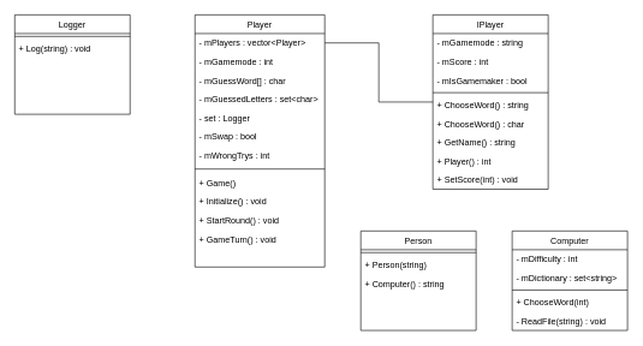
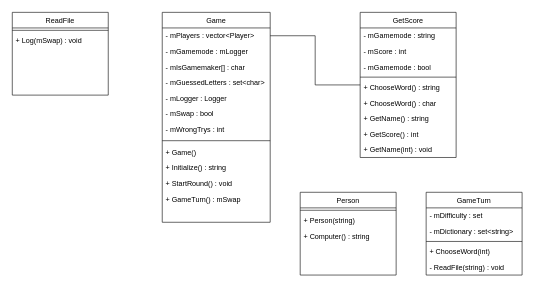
- <mxCell id="36" value="Logger" style="swimlane;fontStyle=0;align=center;verticalAlign=top;childLayout=stackLayout;horizontal=1;startSize=26;horizontalStack=0;resizeParent=1;resizeLast=0;collapsible=1;marginBottom=0;rounded=0;shadow=0;strokeWidth=1;" vertex="1" parent="1"><mxGeometry x="20" y="20" width="160" height="138" as="geometry"><mxRectangle x="550" y="140" width="160" height="26" as="alternateBounds" /></mxGeometry></mxCell>
+ <mxCell id="36" value="ReadFile" style="swimlane;fontStyle=0;align=center;verticalAlign=top;childLayout=stackLayout;horizontal=1;startSize=26;horizontalStack=0;resizeParent=1;resizeLast=0;collapsible=1;marginBottom=0;rounded=0;shadow=0;strokeWidth=1;" vertex="1" parent="1"><mxGeometry x="20" y="20" width="160" height="138" as="geometry"><mxRectangle x="550" y="140" width="160" height="26" as="alternateBounds" /></mxGeometry></mxCell>
- <mxCell id="2" value="Player" style="swimlane;fontStyle=0;align=center;verticalAlign=top;childLayout=stackLayout;horizontal=1;startSize=26;horizontalStack=0;resizeParent=1;resizeLast=0;collapsible=1;marginBottom=0;rounded=0;shadow=0;strokeWidth=1;" parent="1" vertex="1"><mxGeometry x="270" y="20" width="180" height="350" as="geometry"><mxRectangle x="550" y="140" width="160" height="26" as="alternateBounds" /></mxGeometry></mxCell>
+ <mxCell id="2" value="Game" style="swimlane;fontStyle=0;align=center;verticalAlign=top;childLayout=stackLayout;horizontal=1;startSize=26;horizontalStack=0;resizeParent=1;resizeLast=0;collapsible=1;marginBottom=0;rounded=0;shadow=0;strokeWidth=1;" parent="1" vertex="1"><mxGeometry x="270" y="20" width="180" height="350" as="geometry"><mxRectangle x="550" y="140" width="160" height="26" as="alternateBounds" /></mxGeometry></mxCell>
- <mxCell id="15" value="IPlayer" style="swimlane;fontStyle=0;align=center;verticalAlign=top;childLayout=stackLayout;horizontal=1;startSize=26;horizontalStack=0;resizeParent=1;resizeLast=0;collapsible=1;marginBottom=0;rounded=0;shadow=0;strokeWidth=1;" parent="1" vertex="1"><mxGeometry x="600" y="20" width="160" height="242" as="geometry"><mxRectangle x="550" y="140" width="160" height="26" as="alternateBounds" /></mxGeometry></mxCell>
+ <mxCell id="15" value="GetScore" style="swimlane;fontStyle=0;align=center;verticalAlign=top;childLayout=stackLayout;horizontal=1;startSize=26;horizontalStack=0;resizeParent=1;resizeLast=0;collapsible=1;marginBottom=0;rounded=0;shadow=0;strokeWidth=1;" parent="1" vertex="1"><mxGeometry x="600" y="20" width="160" height="242" as="geometry"><mxRectangle x="550" y="140" width="160" height="26" as="alternateBounds" /></mxGeometry></mxCell>
- <mxCell id="38" value="+ Log(string) : void" style="text;align=left;verticalAlign=top;spacingLeft=4;spacingRight=4;overflow=hidden;rotatable=0;points=[[0,0.5],[1,0.5]];portConstraint=eastwest;rounded=0;shadow=0;html=0;" vertex="1" parent="36"><mxGeometry y="34" width="160" height="26" as="geometry" /></mxCell>
+ <mxCell id="38" value="+ Log(mSwap) : void" style="text;align=left;verticalAlign=top;spacingLeft=4;spacingRight=4;overflow=hidden;rotatable=0;points=[[0,0.5],[1,0.5]];portConstraint=eastwest;rounded=0;shadow=0;html=0;" vertex="1" parent="36"><mxGeometry y="34" width="160" height="26" as="geometry" /></mxCell>
- <mxCell id="4" value="- mGamemode : int" style="text;align=left;verticalAlign=top;spacingLeft=4;spacingRight=4;overflow=hidden;rotatable=0;points=[[0,0.5],[1,0.5]];portConstraint=eastwest;" parent="2" vertex="1"><mxGeometry y="52" width="180" height="26" as="geometry" /></mxCell>
+ <mxCell id="4" value="- mGamemode : mLogger" style="text;align=left;verticalAlign=top;spacingLeft=4;spacingRight=4;overflow=hidden;rotatable=0;points=[[0,0.5],[1,0.5]];portConstraint=eastwest;" parent="2" vertex="1"><mxGeometry y="52" width="180" height="26" as="geometry" /></mxCell>
- <mxCell id="5" value="- mGuessWord[] : char" style="text;align=left;verticalAlign=top;spacingLeft=4;spacingRight=4;overflow=hidden;rotatable=0;points=[[0,0.5],[1,0.5]];portConstraint=eastwest;" parent="2" vertex="1"><mxGeometry y="78" width="180" height="26" as="geometry" /></mxCell>
+ <mxCell id="5" value="- mIsGamemaker[] : char" style="text;align=left;verticalAlign=top;spacingLeft=4;spacingRight=4;overflow=hidden;rotatable=0;points=[[0,0.5],[1,0.5]];portConstraint=eastwest;" parent="2" vertex="1"><mxGeometry y="78" width="180" height="26" as="geometry" /></mxCell>
- <mxCell id="18" value="- mIsGamemaker : bool" style="text;align=left;verticalAlign=top;spacingLeft=4;spacingRight=4;overflow=hidden;rotatable=0;points=[[0,0.5],[1,0.5]];portConstraint=eastwest;rounded=0;shadow=0;html=0;" vertex="1" parent="15"><mxGeometry y="78" width="160" height="26" as="geometry" /></mxCell>
+ <mxCell id="18" value="- mGamemode : bool" style="text;align=left;verticalAlign=top;spacingLeft=4;spacingRight=4;overflow=hidden;rotatable=0;points=[[0,0.5],[1,0.5]];portConstraint=eastwest;rounded=0;shadow=0;html=0;" vertex="1" parent="15"><mxGeometry y="78" width="160" height="26" as="geometry" /></mxCell>
- <mxCell id="7" value="- set : Logger" style="text;align=left;verticalAlign=top;spacingLeft=4;spacingRight=4;overflow=hidden;rotatable=0;points=[[0,0.5],[1,0.5]];portConstraint=eastwest;rounded=0;shadow=0;html=0;" vertex="1" parent="2"><mxGeometry y="130" width="180" height="26" as="geometry" /></mxCell>
+ <mxCell id="7" value="- mLogger : Logger" style="text;align=left;verticalAlign=top;spacingLeft=4;spacingRight=4;overflow=hidden;rotatable=0;points=[[0,0.5],[1,0.5]];portConstraint=eastwest;rounded=0;shadow=0;html=0;" vertex="1" parent="2"><mxGeometry y="130" width="180" height="26" as="geometry" /></mxCell>
- <mxCell id="23" value="+ Player() : int" style="text;align=left;verticalAlign=top;spacingLeft=4;spacingRight=4;overflow=hidden;rotatable=0;points=[[0,0.5],[1,0.5]];portConstraint=eastwest;rounded=0;shadow=0;html=0;" vertex="1" parent="15"><mxGeometry y="190" width="160" height="26" as="geometry" /></mxCell>
+ <mxCell id="23" value="+ GetScore() : int" style="text;align=left;verticalAlign=top;spacingLeft=4;spacingRight=4;overflow=hidden;rotatable=0;points=[[0,0.5],[1,0.5]];portConstraint=eastwest;rounded=0;shadow=0;html=0;" vertex="1" parent="15"><mxGeometry y="190" width="160" height="26" as="geometry" /></mxCell>
- <mxCell id="24" value="+ SetScore(int) : void" style="text;align=left;verticalAlign=top;spacingLeft=4;spacingRight=4;overflow=hidden;rotatable=0;points=[[0,0.5],[1,0.5]];portConstraint=eastwest;rounded=0;shadow=0;html=0;" vertex="1" parent="15"><mxGeometry y="216" width="160" height="26" as="geometry" /></mxCell>
+ <mxCell id="24" value="+ GetName(int) : void" style="text;align=left;verticalAlign=top;spacingLeft=4;spacingRight=4;overflow=hidden;rotatable=0;points=[[0,0.5],[1,0.5]];portConstraint=eastwest;rounded=0;shadow=0;html=0;" vertex="1" parent="15"><mxGeometry y="216" width="160" height="26" as="geometry" /></mxCell>
- <mxCell id="12" value="+ Initialize() : void" style="text;align=left;verticalAlign=top;spacingLeft=4;spacingRight=4;overflow=hidden;rotatable=0;points=[[0,0.5],[1,0.5]];portConstraint=eastwest;" parent="2" vertex="1"><mxGeometry y="246" width="180" height="26" as="geometry" /></mxCell>
+ <mxCell id="12" value="+ Initialize() : string" style="text;align=left;verticalAlign=top;spacingLeft=4;spacingRight=4;overflow=hidden;rotatable=0;points=[[0,0.5],[1,0.5]];portConstraint=eastwest;" parent="2" vertex="1"><mxGeometry y="246" width="180" height="26" as="geometry" /></mxCell>
- <mxCell id="14" value="+ GameTurn() : void" style="text;align=left;verticalAlign=top;spacingLeft=4;spacingRight=4;overflow=hidden;rotatable=0;points=[[0,0.5],[1,0.5]];portConstraint=eastwest;" parent="2" vertex="1"><mxGeometry y="298" width="180" height="26" as="geometry" /></mxCell>
+ <mxCell id="14" value="+ GameTurn() : mSwap" style="text;align=left;verticalAlign=top;spacingLeft=4;spacingRight=4;overflow=hidden;rotatable=0;points=[[0,0.5],[1,0.5]];portConstraint=eastwest;" parent="2" vertex="1"><mxGeometry y="298" width="180" height="26" as="geometry" /></mxCell>
- <mxCell id="29" value="Computer" style="swimlane;fontStyle=0;align=center;verticalAlign=top;childLayout=stackLayout;horizontal=1;startSize=26;horizontalStack=0;resizeParent=1;resizeLast=0;collapsible=1;marginBottom=0;rounded=0;shadow=0;strokeWidth=1;" vertex="1" parent="1"><mxGeometry x="710" y="320" width="160" height="138" as="geometry"><mxRectangle x="550" y="140" width="160" height="26" as="alternateBounds" /></mxGeometry></mxCell>
+ <mxCell id="29" value="GameTurn" style="swimlane;fontStyle=0;align=center;verticalAlign=top;childLayout=stackLayout;horizontal=1;startSize=26;horizontalStack=0;resizeParent=1;resizeLast=0;collapsible=1;marginBottom=0;rounded=0;shadow=0;strokeWidth=1;" vertex="1" parent="1"><mxGeometry x="710" y="320" width="160" height="138" as="geometry"><mxRectangle x="550" y="140" width="160" height="26" as="alternateBounds" /></mxGeometry></mxCell>
- <mxCell id="30" value="- mDifficulty : int" style="text;align=left;verticalAlign=top;spacingLeft=4;spacingRight=4;overflow=hidden;rotatable=0;points=[[0,0.5],[1,0.5]];portConstraint=eastwest;rounded=0;shadow=0;html=0;" vertex="1" parent="29"><mxGeometry y="26" width="160" height="26" as="geometry" /></mxCell>
+ <mxCell id="30" value="- mDifficulty : set" style="text;align=left;verticalAlign=top;spacingLeft=4;spacingRight=4;overflow=hidden;rotatable=0;points=[[0,0.5],[1,0.5]];portConstraint=eastwest;rounded=0;shadow=0;html=0;" vertex="1" parent="29"><mxGeometry y="26" width="160" height="26" as="geometry" /></mxCell>
